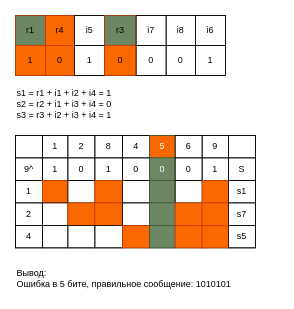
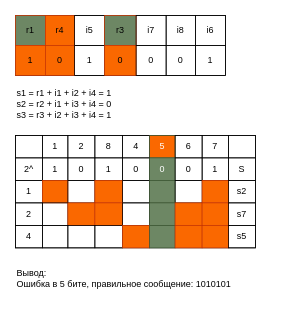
- <mxCell id="29" value="9" style="connectable=0;recursiveResize=0;align=center;whiteSpace=wrap;html=1;comic=0;fillColor=none;" parent="21" vertex="1"><mxGeometry x="249" width="35" height="30" as="geometry"><mxRectangle width="35" height="30" as="alternateBounds" /></mxGeometry></mxCell>
+ <mxCell id="29" value="7" style="connectable=0;recursiveResize=0;align=center;whiteSpace=wrap;html=1;comic=0;fillColor=none;" parent="21" vertex="1"><mxGeometry x="249" width="35" height="30" as="geometry"><mxRectangle width="35" height="30" as="alternateBounds" /></mxGeometry></mxCell>
- <mxCell id="32" value="9^" style="connectable=0;recursiveResize=0;align=center;whiteSpace=wrap;html=1;fillColor=none;" parent="31" vertex="1"><mxGeometry width="36" height="30" as="geometry"><mxRectangle width="36" height="30" as="alternateBounds" /></mxGeometry></mxCell>
+ <mxCell id="32" value="2^" style="connectable=0;recursiveResize=0;align=center;whiteSpace=wrap;html=1;fillColor=none;" parent="31" vertex="1"><mxGeometry width="36" height="30" as="geometry"><mxRectangle width="36" height="30" as="alternateBounds" /></mxGeometry></mxCell>
- <mxCell id="50" value="s1" style="connectable=0;recursiveResize=0;align=center;whiteSpace=wrap;html=1;fillColor=none;" parent="41" vertex="1"><mxGeometry x="284" width="36" height="30" as="geometry"><mxRectangle width="36" height="30" as="alternateBounds" /></mxGeometry></mxCell>
+ <mxCell id="50" value="s2" style="connectable=0;recursiveResize=0;align=center;whiteSpace=wrap;html=1;fillColor=none;" parent="41" vertex="1"><mxGeometry x="284" width="36" height="30" as="geometry"><mxRectangle width="36" height="30" as="alternateBounds" /></mxGeometry></mxCell>
